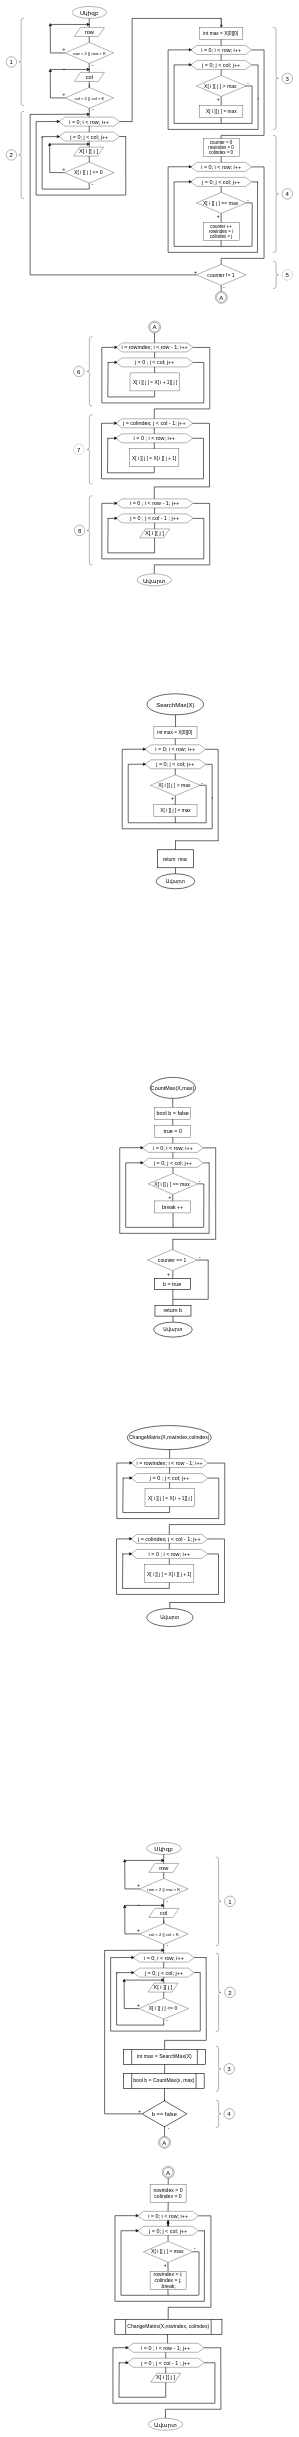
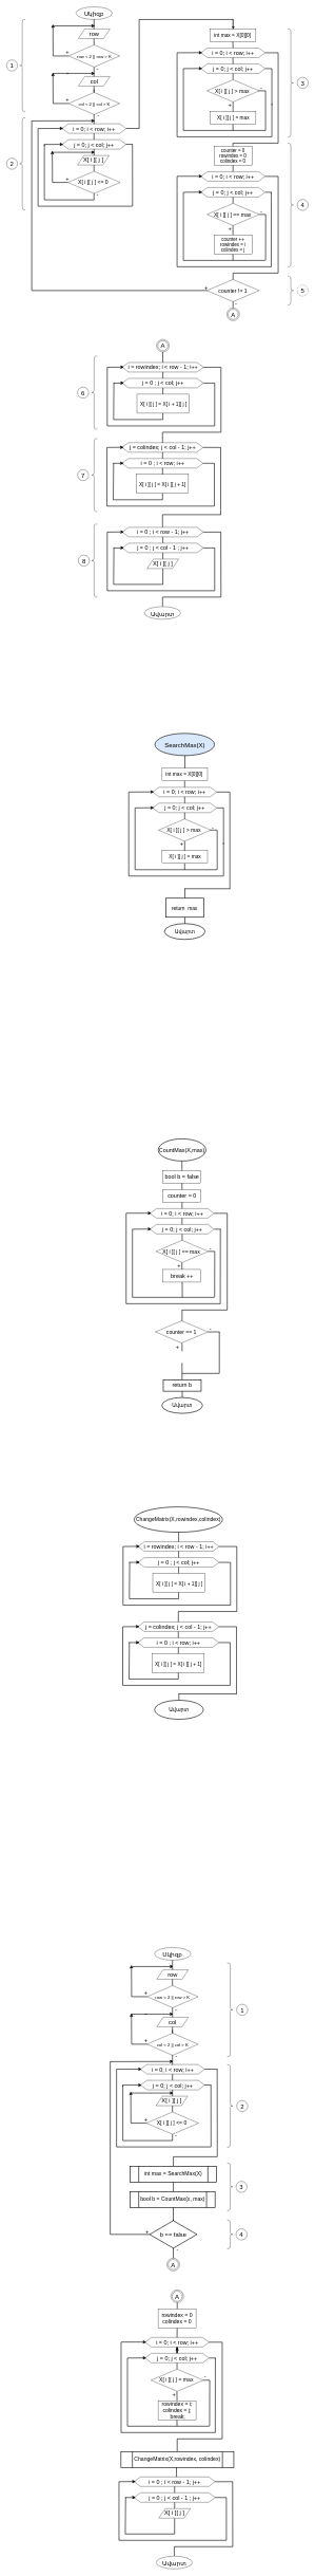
- <mxCell id="202" value="7" style="ellipse;whiteSpace=wrap;html=1;aspect=fixed;labelBackgroundColor=default;fontSize=20;fontColor=default;strokeColor=default;fillColor=default;dashed=1;" parent="1" vertex="1"><mxGeometry x="245" y="1479.5" width="35" height="35" as="geometry" /></mxCell>
+ <mxCell id="202" value="7" style="ellipse;whiteSpace=wrap;html=1;aspect=fixed;labelBackgroundColor=default;fontSize=20;fontColor=default;strokeColor=default;fillColor=default;" parent="1" vertex="1"><mxGeometry x="245" y="1479.5" width="35" height="35" as="geometry" /></mxCell>
- <mxCell id="228" value="&lt;font style=&quot;font-size: 20px&quot;&gt;SearchMax(X)&lt;/font&gt;" style="ellipse;whiteSpace=wrap;html=1;strokeWidth=2;" parent="1" vertex="1"><mxGeometry x="489.82" y="2312" width="188.51" height="70" as="geometry" /></mxCell>
+ <mxCell id="228" value="&lt;font style=&quot;font-size: 20px&quot;&gt;SearchMax(X)&lt;/font&gt;" style="ellipse;whiteSpace=wrap;html=1;strokeWidth=2;fillColor=#dae8fc;" parent="1" vertex="1"><mxGeometry x="489.82" y="2312" width="188.51" height="70" as="geometry" /></mxCell>
- <mxCell id="237" value="&lt;font&gt;&lt;font style=&quot;font-size: 18px&quot;&gt;true = 0&lt;/font&gt;&lt;br&gt;&lt;/font&gt;" style="rounded=0;whiteSpace=wrap;html=1;fontColor=default;strokeColor=default;fillColor=default;" parent="1" vertex="1"><mxGeometry x="515.82" y="3751" width="120" height="40" as="geometry" /></mxCell>
+ <mxCell id="237" value="&lt;font&gt;&lt;font style=&quot;font-size: 18px&quot;&gt;counter = 0&lt;/font&gt;&lt;br&gt;&lt;/font&gt;" style="rounded=0;whiteSpace=wrap;html=1;fontColor=default;strokeColor=default;fillColor=default;" parent="1" vertex="1"><mxGeometry x="515.82" y="3751" width="120" height="40" as="geometry" /></mxCell>
- <mxCell id="270" value="b = true" style="rounded=0;whiteSpace=wrap;html=1;fontSize=18;strokeWidth=2;" parent="1" vertex="1"><mxGeometry x="514.18" y="4262" width="120" height="36" as="geometry" /></mxCell>
